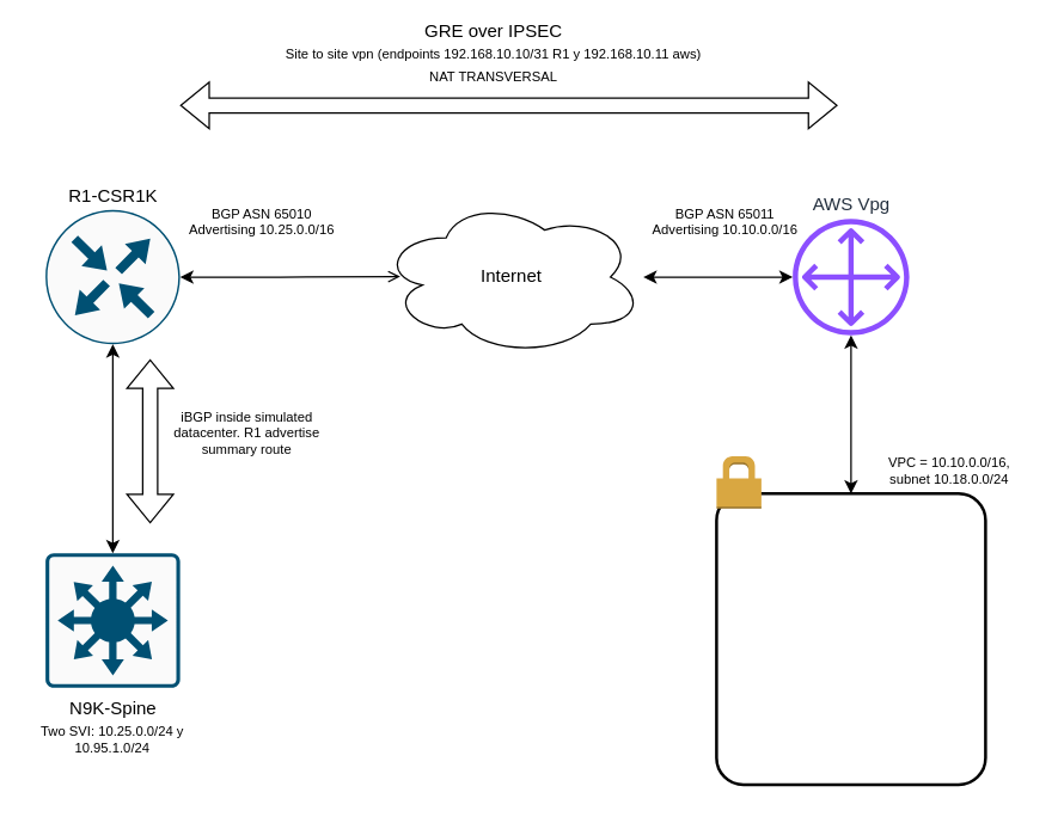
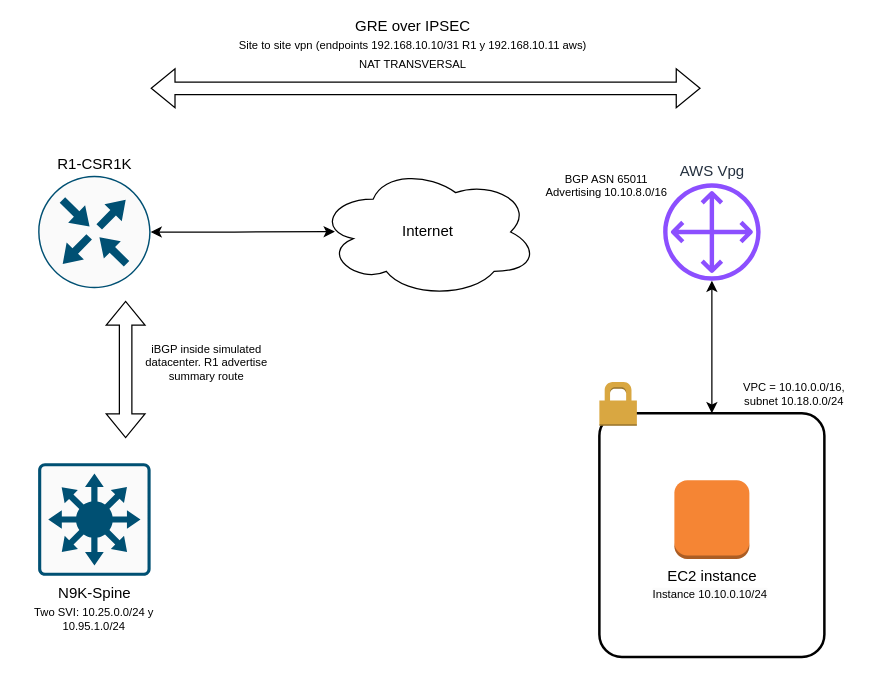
- <mxCell id="15" value="BGP ASN 65010 Advertising 10.25.0.0/16" style="text;html=1;align=center;verticalAlign=middle;whiteSpace=wrap;rounded=0;fontSize=9;" vertex="1" parent="1"><mxGeometry x="120" y="132.5" width="110" height="30" as="geometry" /></mxCell>
- <mxCell id="16" value="BGP ASN 65011 Advertising 10.10.0.0/16" style="text;html=1;align=center;verticalAlign=middle;whiteSpace=wrap;rounded=0;fontSize=9;" vertex="1" parent="1"><mxGeometry x="430" y="132.5" width="110" height="30" as="geometry" /></mxCell>
+ <mxCell id="16" value="BGP ASN 65011 Advertising 10.10.8.0/16" style="text;html=1;align=center;verticalAlign=middle;whiteSpace=wrap;rounded=0;fontSize=9;" vertex="1" parent="1"><mxGeometry x="430" y="132.5" width="110" height="30" as="geometry" /></mxCell>
- <mxCell id="7" style="edgeStyle=orthogonalEdgeStyle;rounded=0;orthogonalLoop=1;jettySize=auto;html=1;entryX=0.076;entryY=0.497;entryDx=0;entryDy=0;entryPerimeter=0;startArrow=classic;startFill=1;endArrow=open;" edge="1" parent="1" source="3" target="6"><mxGeometry relative="1" as="geometry" /></mxCell>
+ <mxCell id="7" style="edgeStyle=orthogonalEdgeStyle;rounded=0;orthogonalLoop=1;jettySize=auto;html=1;entryX=0.076;entryY=0.497;entryDx=0;entryDy=0;entryPerimeter=0;startArrow=classic;startFill=1;" edge="1" parent="1" source="3" target="6"><mxGeometry relative="1" as="geometry" /></mxCell>
- <mxCell id="5" style="edgeStyle=orthogonalEdgeStyle;rounded=0;orthogonalLoop=1;jettySize=auto;html=1;startArrow=classic;startFill=1;" edge="1" parent="1" source="6" target="9"><mxGeometry relative="1" as="geometry" /></mxCell>
- <mxCell id="4" style="edgeStyle=orthogonalEdgeStyle;rounded=0;orthogonalLoop=1;jettySize=auto;html=1;entryX=0.5;entryY=0;entryDx=0;entryDy=0;entryPerimeter=0;startArrow=classic;startFill=1;" edge="1" parent="1" source="3" target="2"><mxGeometry relative="1" as="geometry" /></mxCell>
+ <mxCell id="10" value="EC2 instance" style="outlineConnect=0;dashed=0;verticalLabelPosition=bottom;verticalAlign=top;align=center;html=1;shape=mxgraph.aws3.instance;fillColor=#F58534;gradientColor=none;" vertex="1" parent="1"><mxGeometry x="539" y="383.5" width="60" height="63" as="geometry" /></mxCell>
+ <mxCell id="18" value="&lt;span style=&quot;color: rgb(0, 0, 0); font-family: Helvetica; font-size: 9px; font-style: normal; font-variant-ligatures: normal; font-variant-caps: normal; font-weight: 400; letter-spacing: normal; orphans: 2; text-align: center; text-indent: 0px; text-transform: none; widows: 2; word-spacing: 0px; -webkit-text-stroke-width: 0px; white-space: normal; background-color: rgb(251, 251, 251); text-decoration-thickness: initial; text-decoration-style: initial; text-decoration-color: initial; display: inline !important; float: none;&quot;&gt;Instance 10.10.0.10/24&lt;/span&gt;" style="text;whiteSpace=wrap;html=1;" vertex="1" parent="1"><mxGeometry x="520" y="460" width="131" height="20" as="geometry" /></mxCell>
